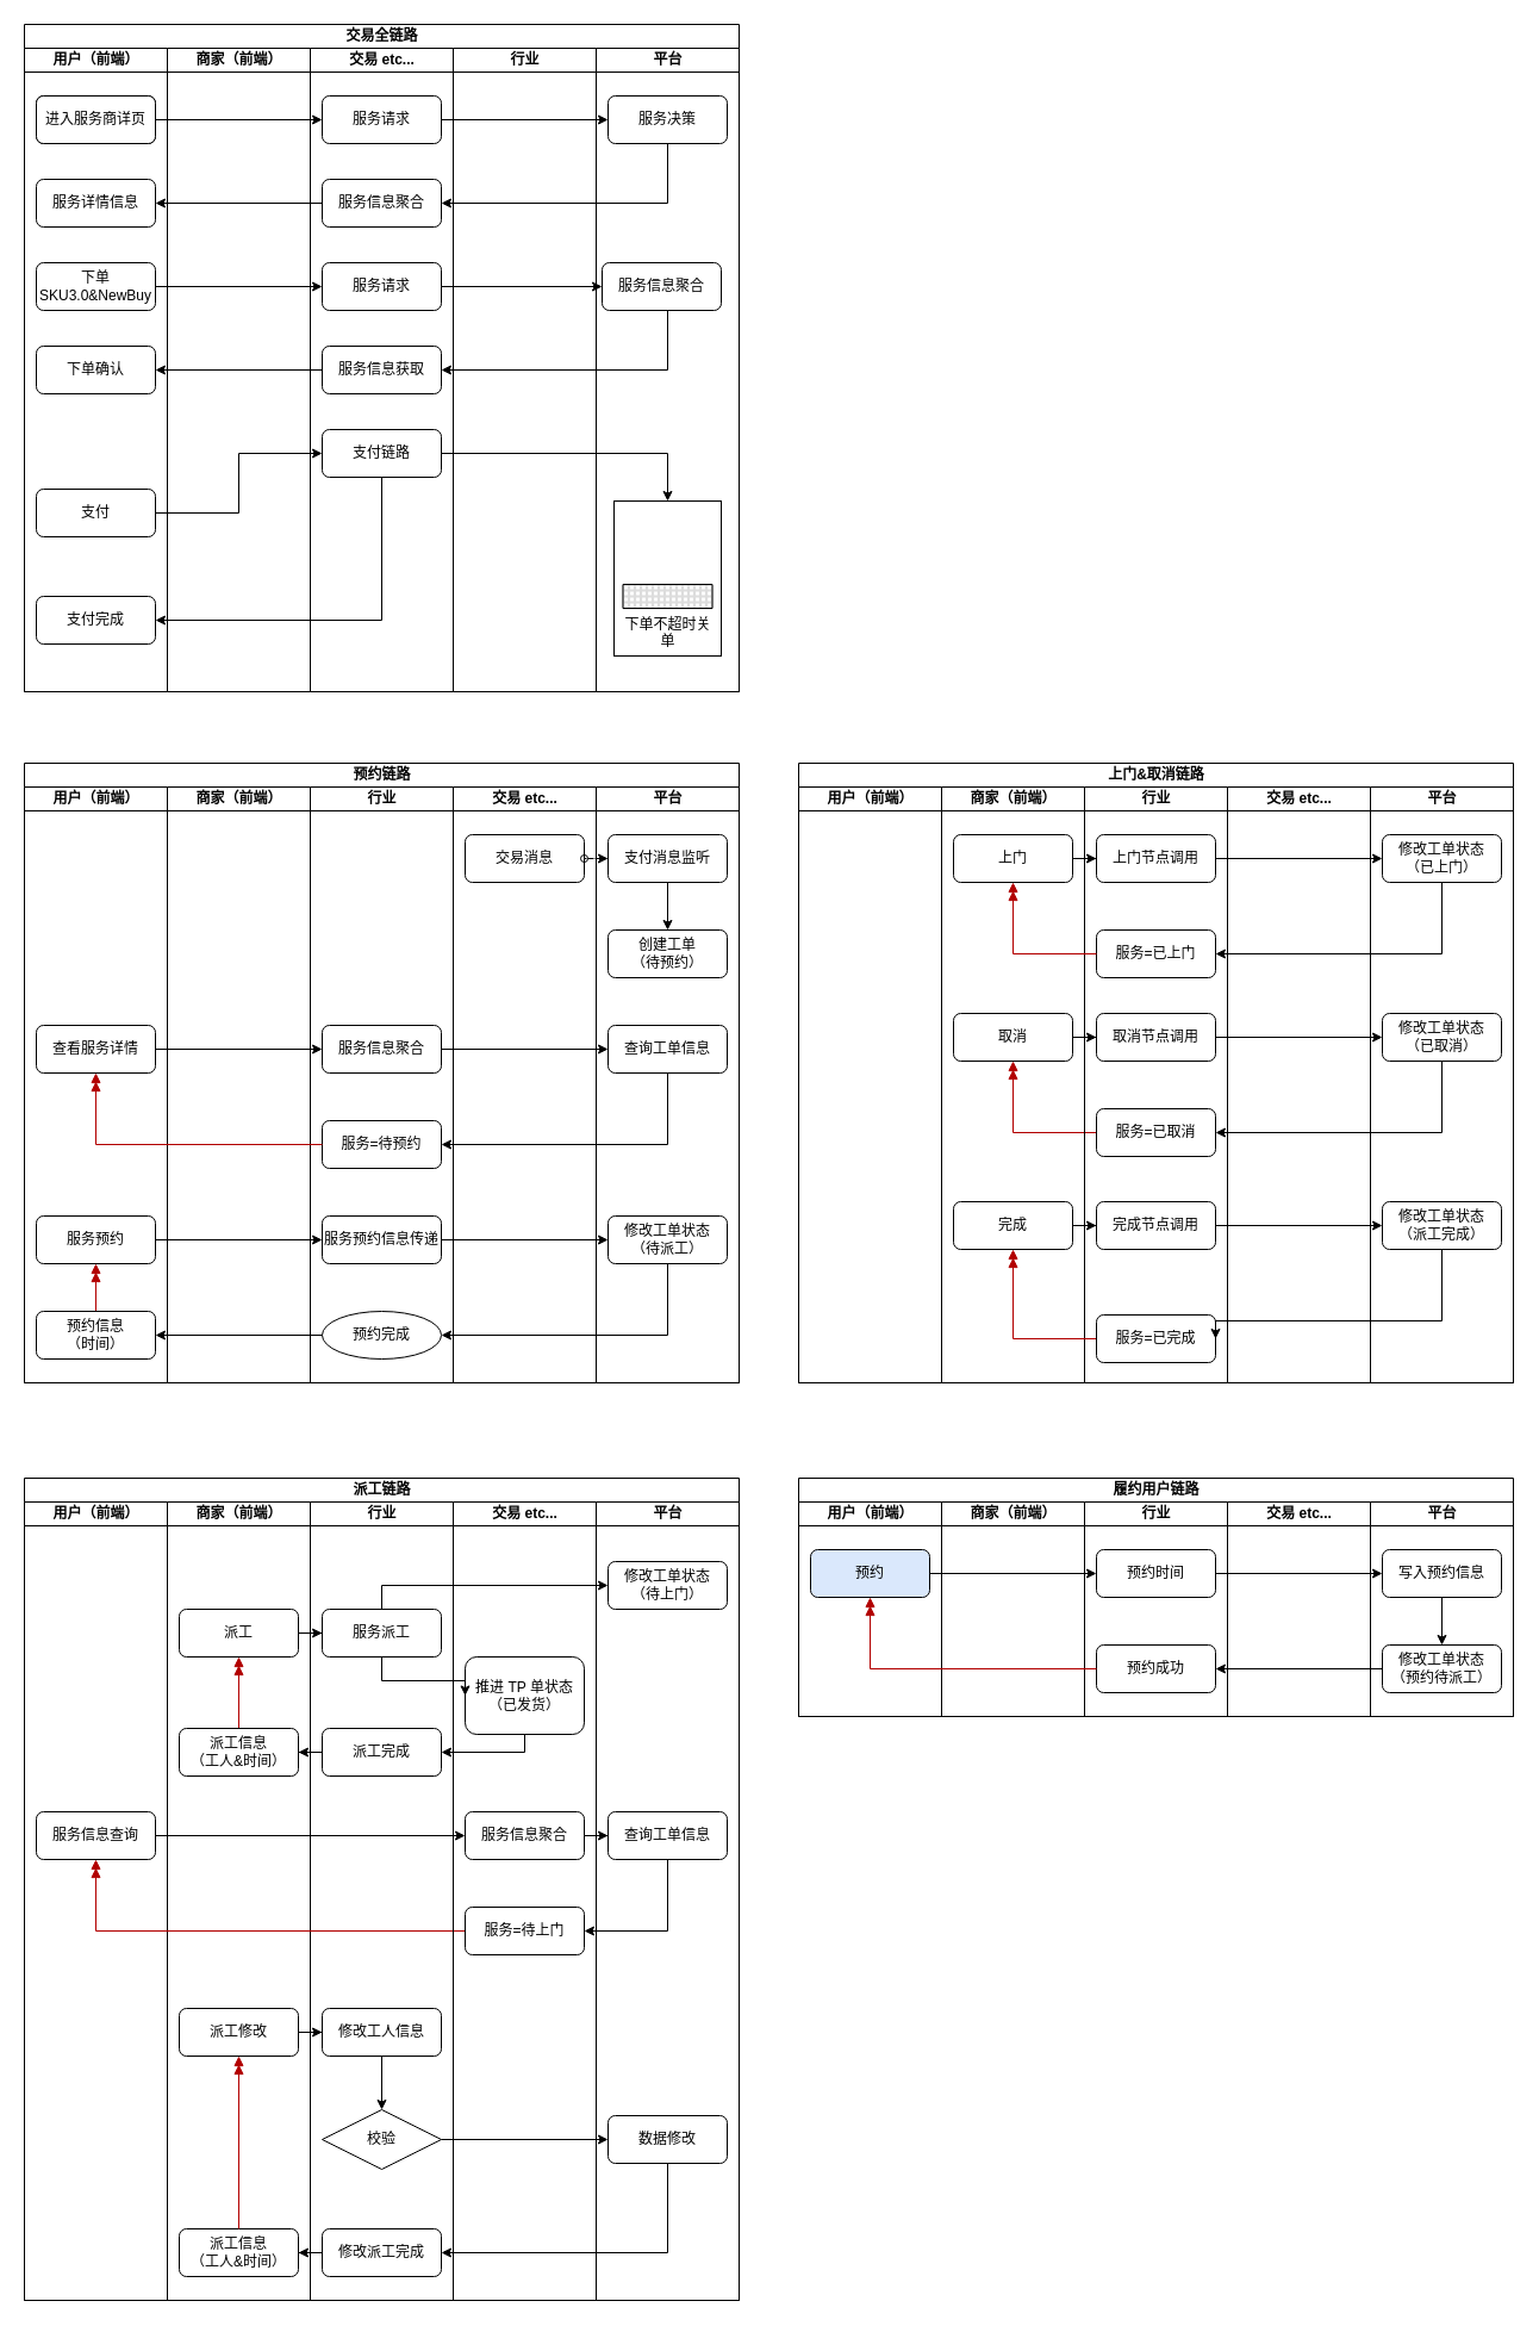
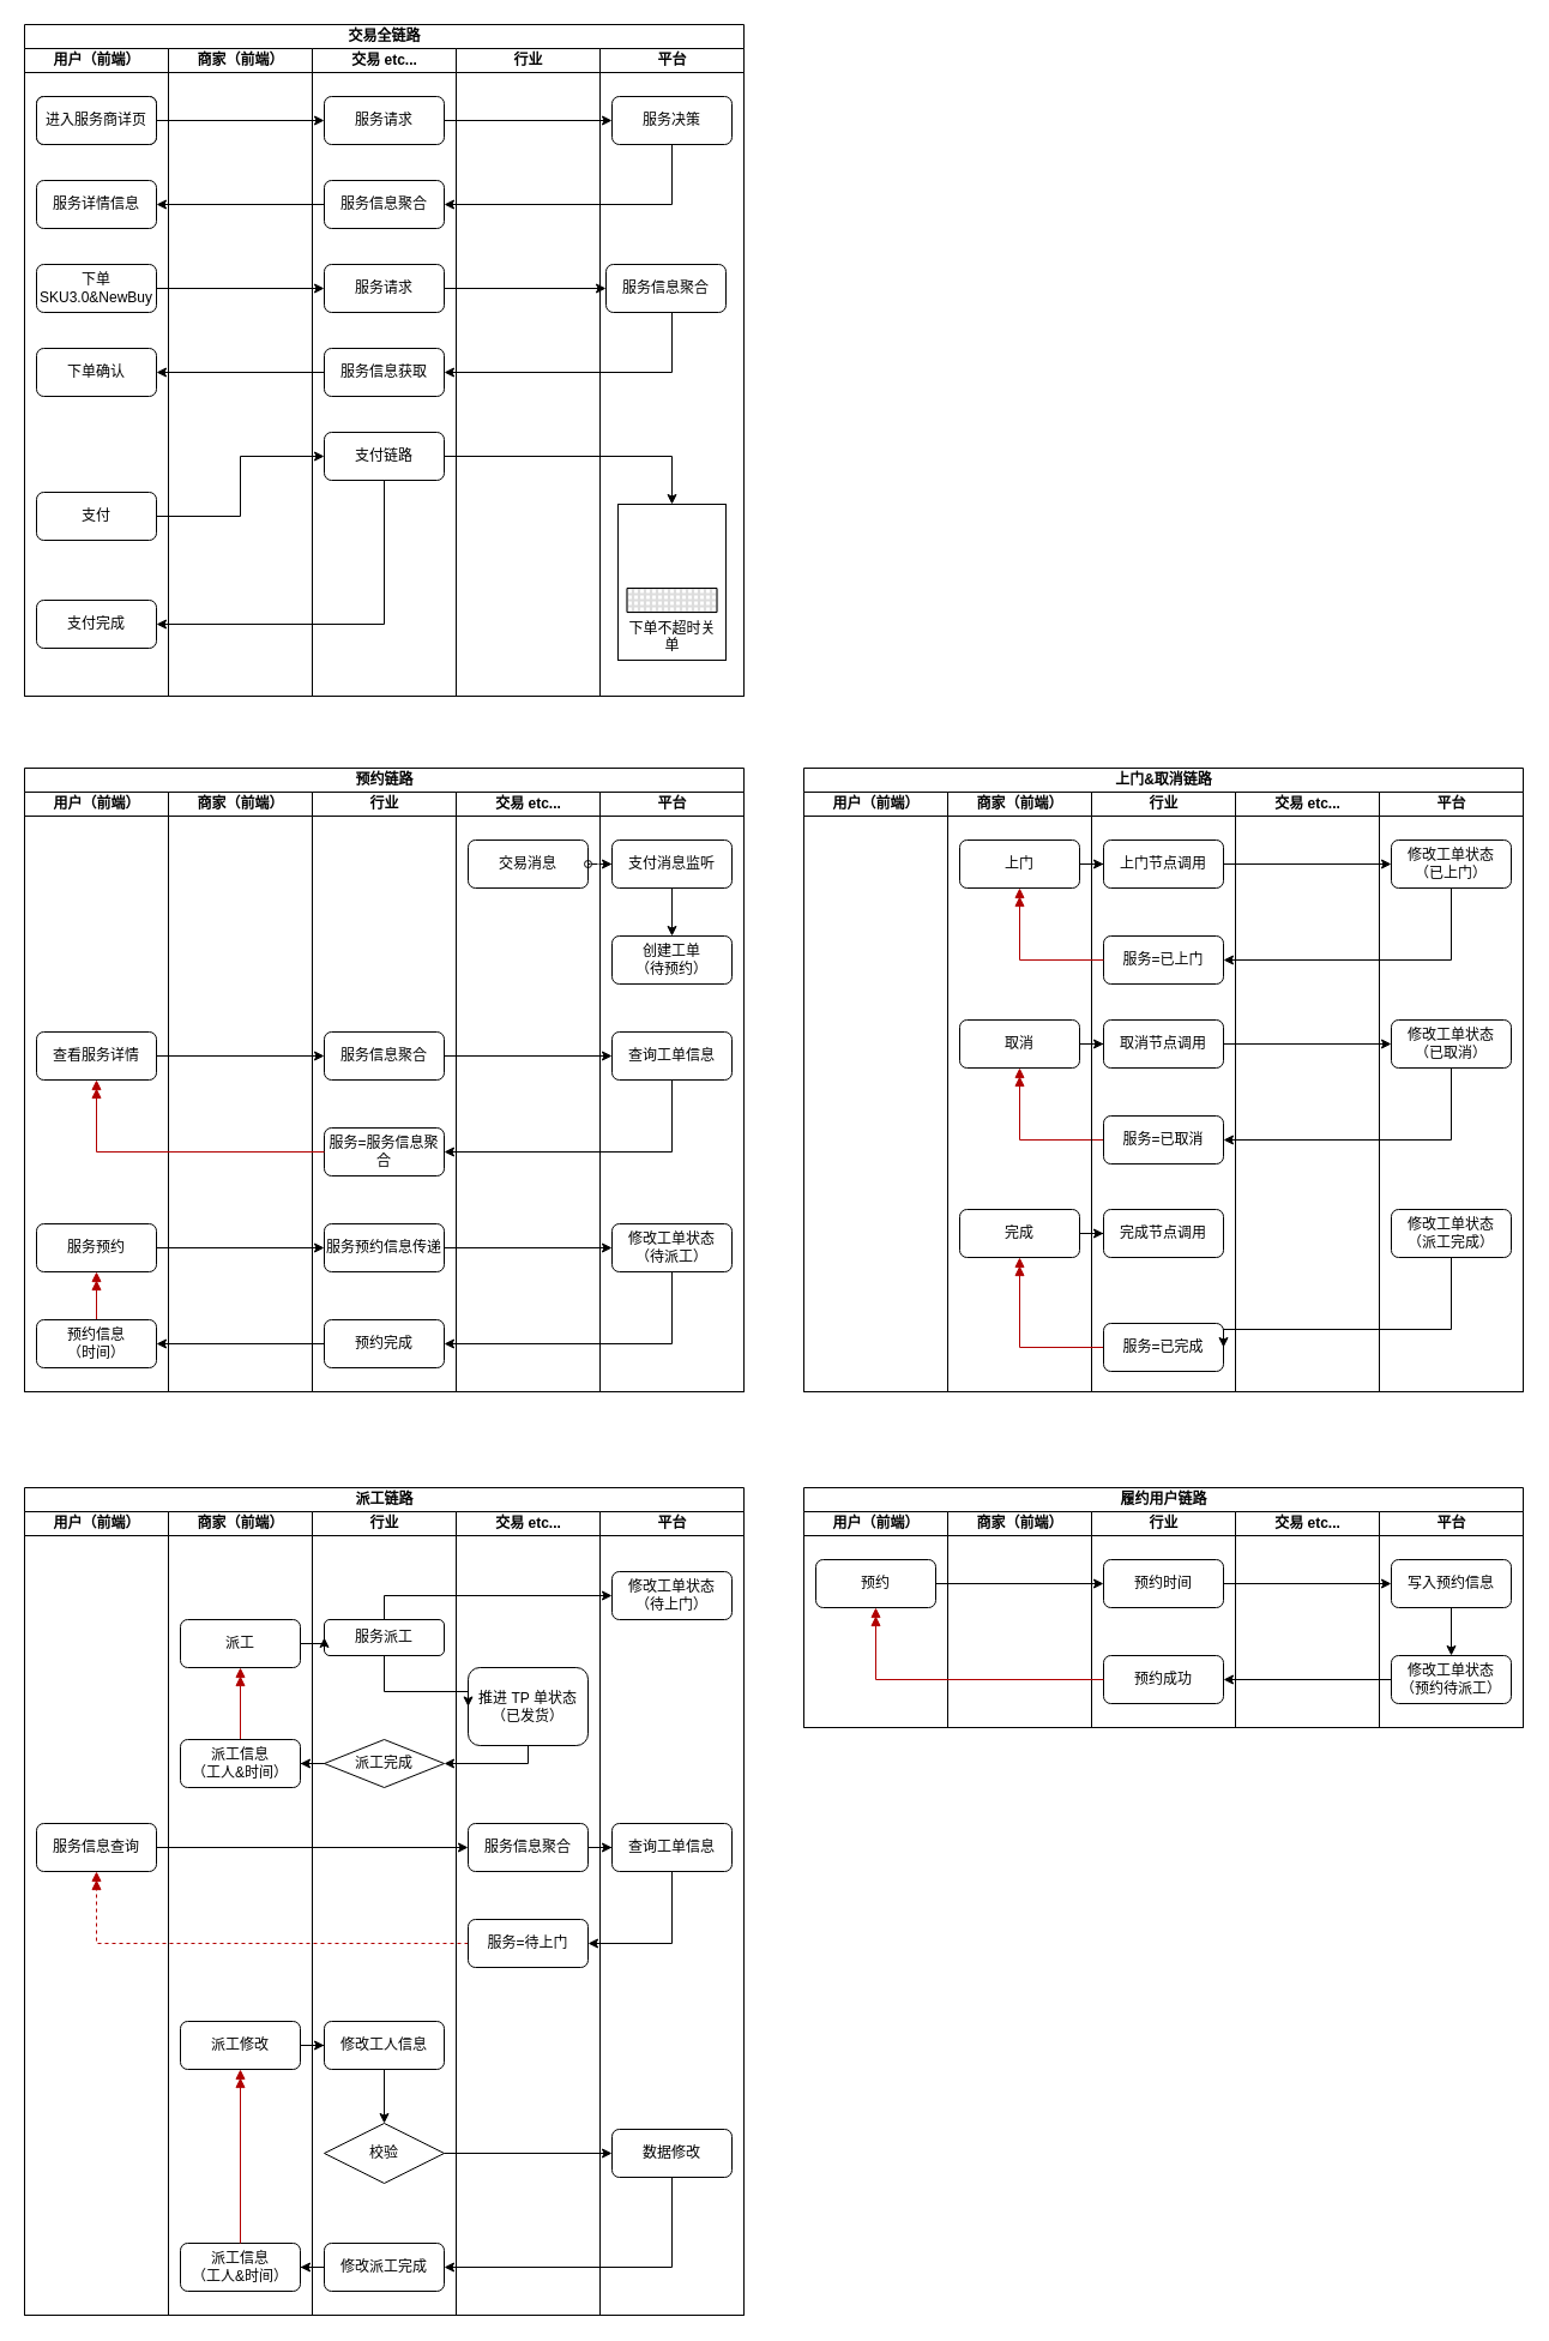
- <mxCell id="98" value="服务=待预约" style="rounded=1;whiteSpace=wrap;html=1;strokeWidth=1;" vertex="1" parent="96"><mxGeometry x="10" y="280" width="100" height="40" as="geometry" /></mxCell>
+ <mxCell id="98" value="服务=服务信息聚合" style="rounded=1;whiteSpace=wrap;html=1;strokeWidth=1;" vertex="1" parent="96"><mxGeometry x="10" y="280" width="100" height="40" as="geometry" /></mxCell>
- <mxCell id="147" style="edgeStyle=orthogonalEdgeStyle;rounded=0;orthogonalLoop=1;jettySize=auto;html=1;entryX=0;entryY=0.5;entryDx=0;entryDy=0;strokeWidth=1;startArrow=none;startFill=0;endArrow=classic;endFill=1;" edge="1" parent="118" source="144" target="146"><mxGeometry relative="1" as="geometry" /></mxCell>
- <mxCell id="100" value="预约完成" style="ellipse;whiteSpace=wrap;html=1;strokeWidth=1;" vertex="1" parent="96"><mxGeometry x="10" y="440" width="100" height="40" as="geometry" /></mxCell>
+ <mxCell id="100" value="预约完成" style="rounded=1;whiteSpace=wrap;html=1;strokeWidth=1;" vertex="1" parent="96"><mxGeometry x="10" y="440" width="100" height="40" as="geometry" /></mxCell>
- <mxCell id="37" value="预约" style="rounded=1;whiteSpace=wrap;html=1;strokeWidth=1;fillColor=#dae8fc;" vertex="1" parent="36"><mxGeometry x="10" y="40" width="100" height="40" as="geometry" /></mxCell>
+ <mxCell id="37" value="预约" style="rounded=1;whiteSpace=wrap;html=1;strokeWidth=1;" vertex="1" parent="36"><mxGeometry x="10" y="40" width="100" height="40" as="geometry" /></mxCell>
- <mxCell id="60" value="服务派工" style="rounded=1;whiteSpace=wrap;html=1;strokeWidth=1;" vertex="1" parent="59"><mxGeometry x="10" y="90" width="100" height="40" as="geometry" /></mxCell>
+ <mxCell id="60" value="服务派工" style="rounded=1;whiteSpace=wrap;html=1;strokeWidth=1;" vertex="1" parent="59"><mxGeometry x="10" y="90" width="100" height="30" as="geometry" /></mxCell>
- <mxCell id="61" value="派工完成" style="rounded=1;whiteSpace=wrap;html=1;strokeWidth=1;" vertex="1" parent="59"><mxGeometry x="10" y="190" width="100" height="40" as="geometry" /></mxCell>
+ <mxCell id="61" value="派工完成" style="rhombus;whiteSpace=wrap;html=1;strokeWidth=1;" vertex="1" parent="59"><mxGeometry x="10" y="190" width="100" height="40" as="geometry" /></mxCell>
- <mxCell id="70" style="edgeStyle=orthogonalEdgeStyle;rounded=0;orthogonalLoop=1;jettySize=auto;html=1;entryX=0.5;entryY=1;entryDx=0;entryDy=0;strokeWidth=1;startArrow=none;startFill=0;endArrow=doubleBlock;endFill=1;fillColor=#e51400;strokeColor=#B20000;" edge="1" parent="51" source="73" target="53"><mxGeometry relative="1" as="geometry" /></mxCell>
+ <mxCell id="70" style="edgeStyle=orthogonalEdgeStyle;rounded=0;orthogonalLoop=1;jettySize=auto;html=1;entryX=0.5;entryY=1;entryDx=0;entryDy=0;strokeWidth=1;startArrow=none;startFill=0;endArrow=doubleBlock;endFill=1;fillColor=#e51400;strokeColor=#B20000;dashed=1;" edge="1" parent="51" source="73" target="53"><mxGeometry relative="1" as="geometry" /></mxCell>
